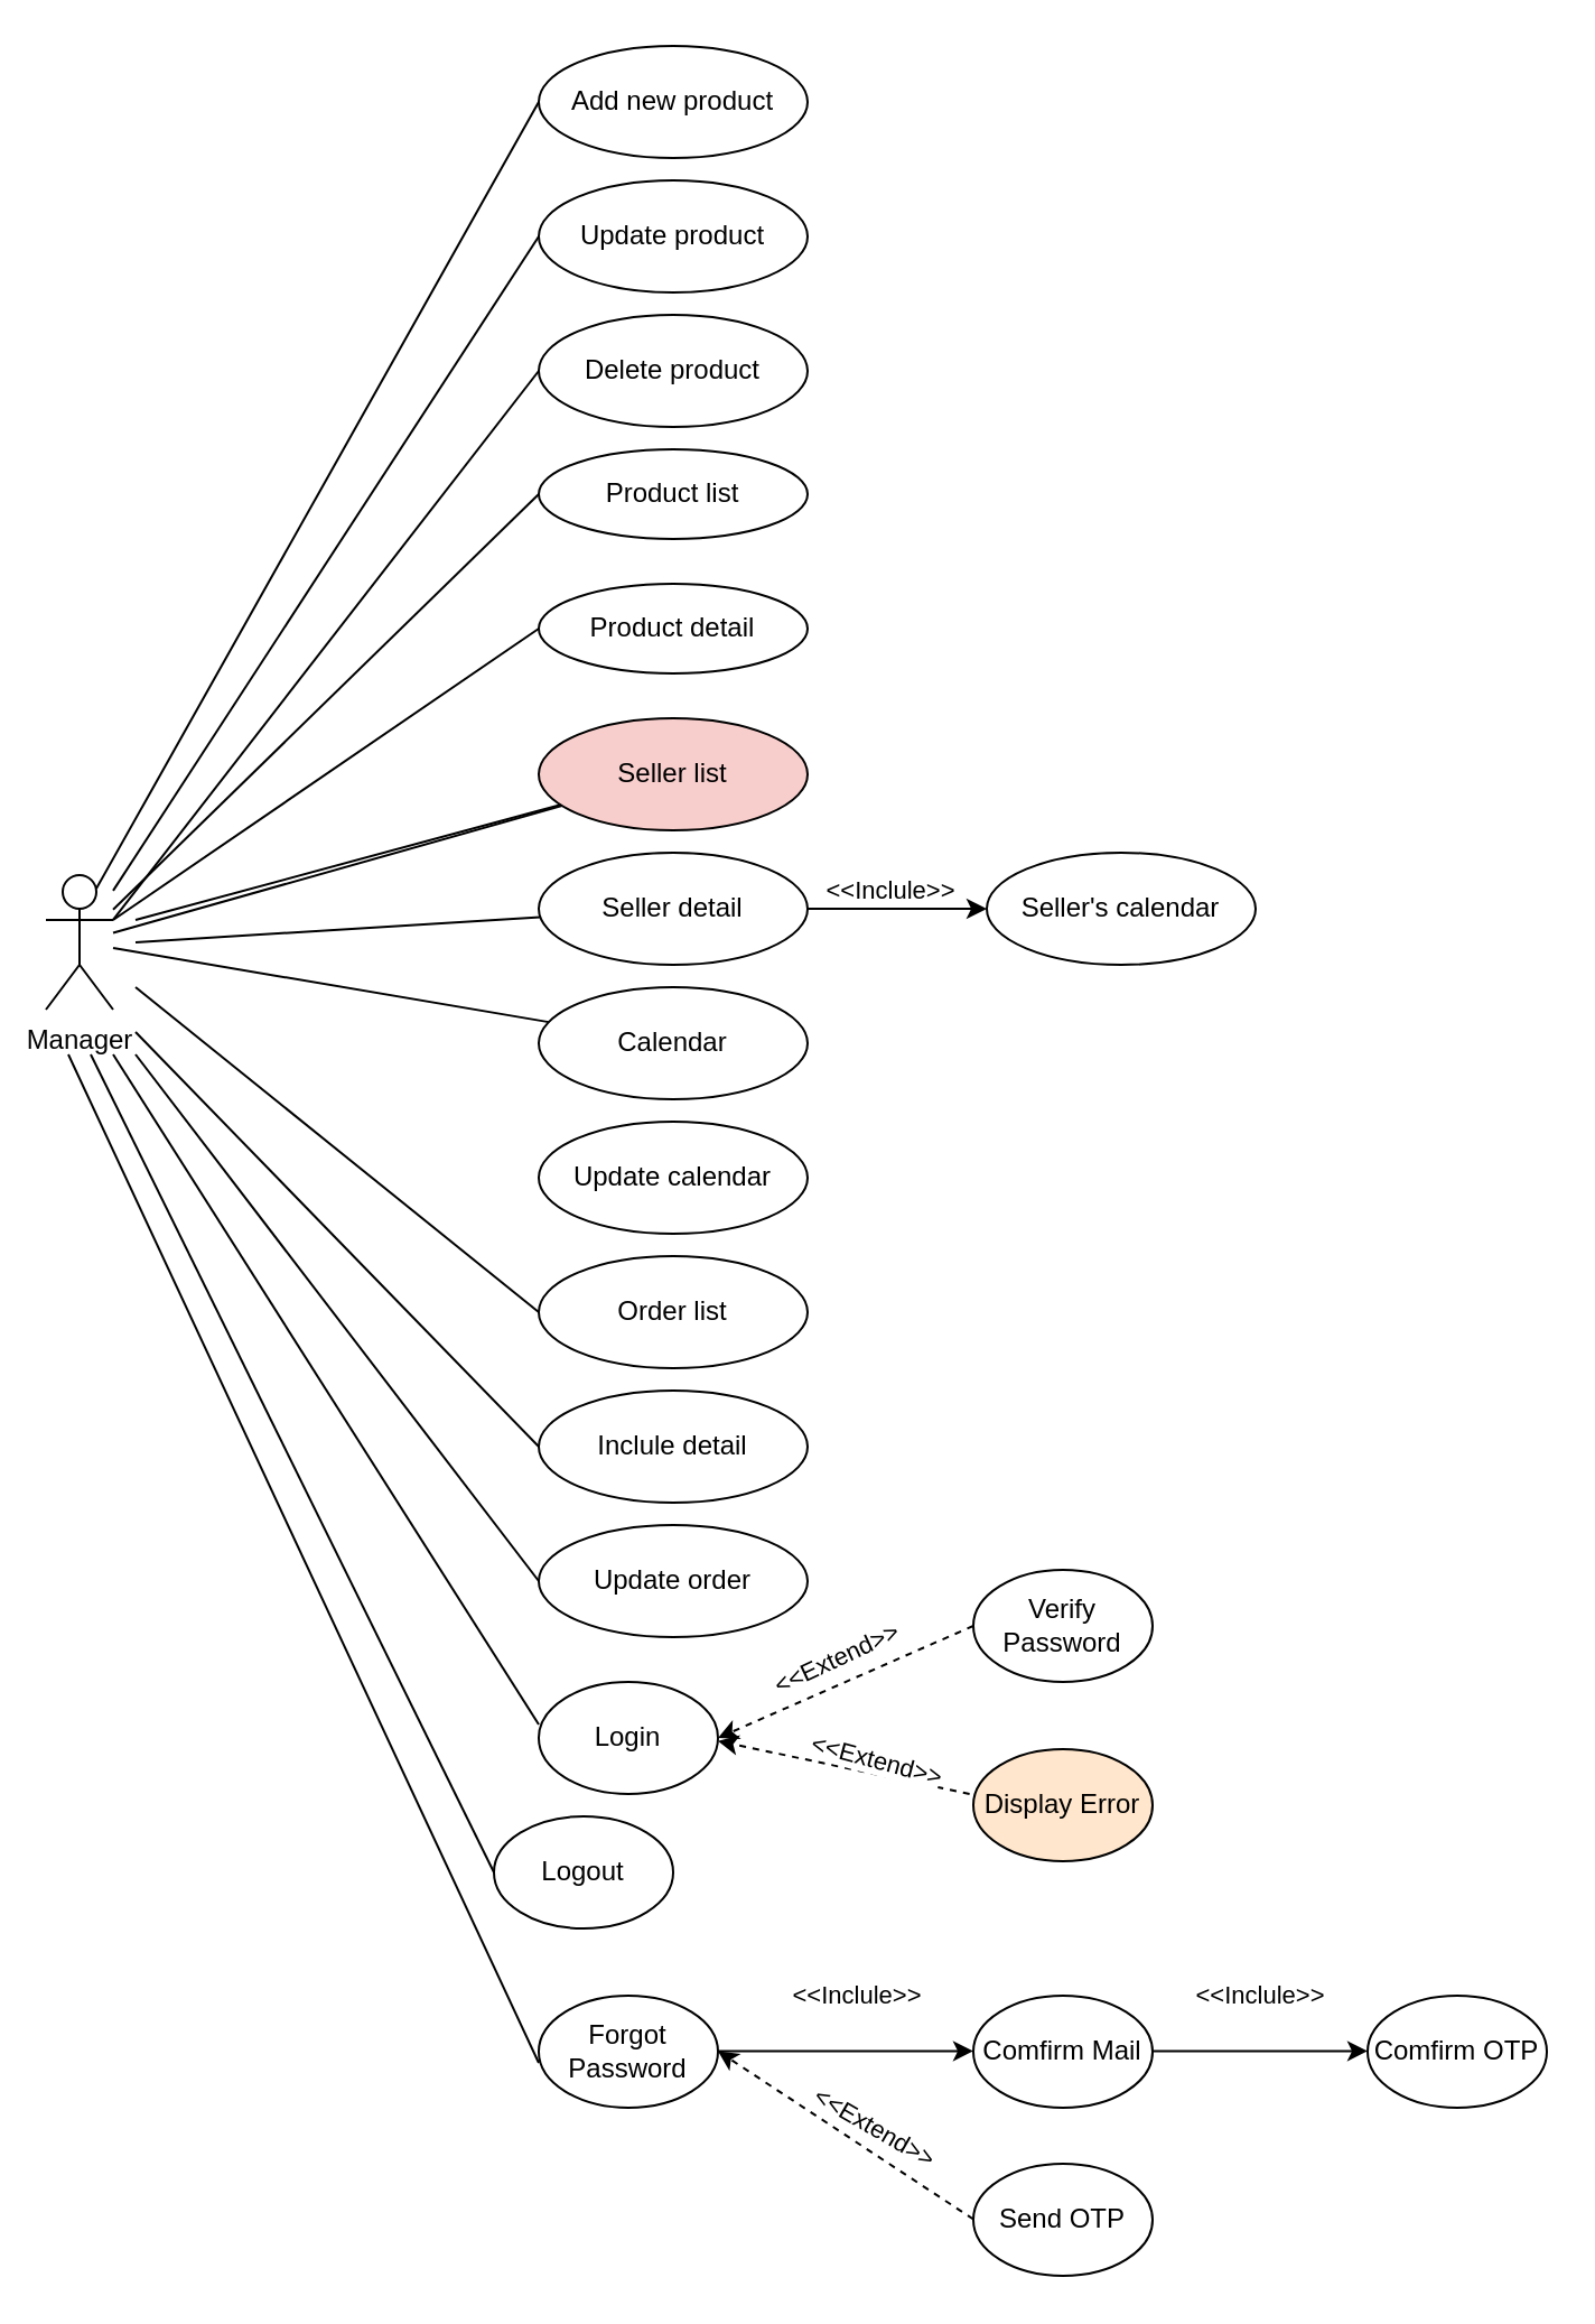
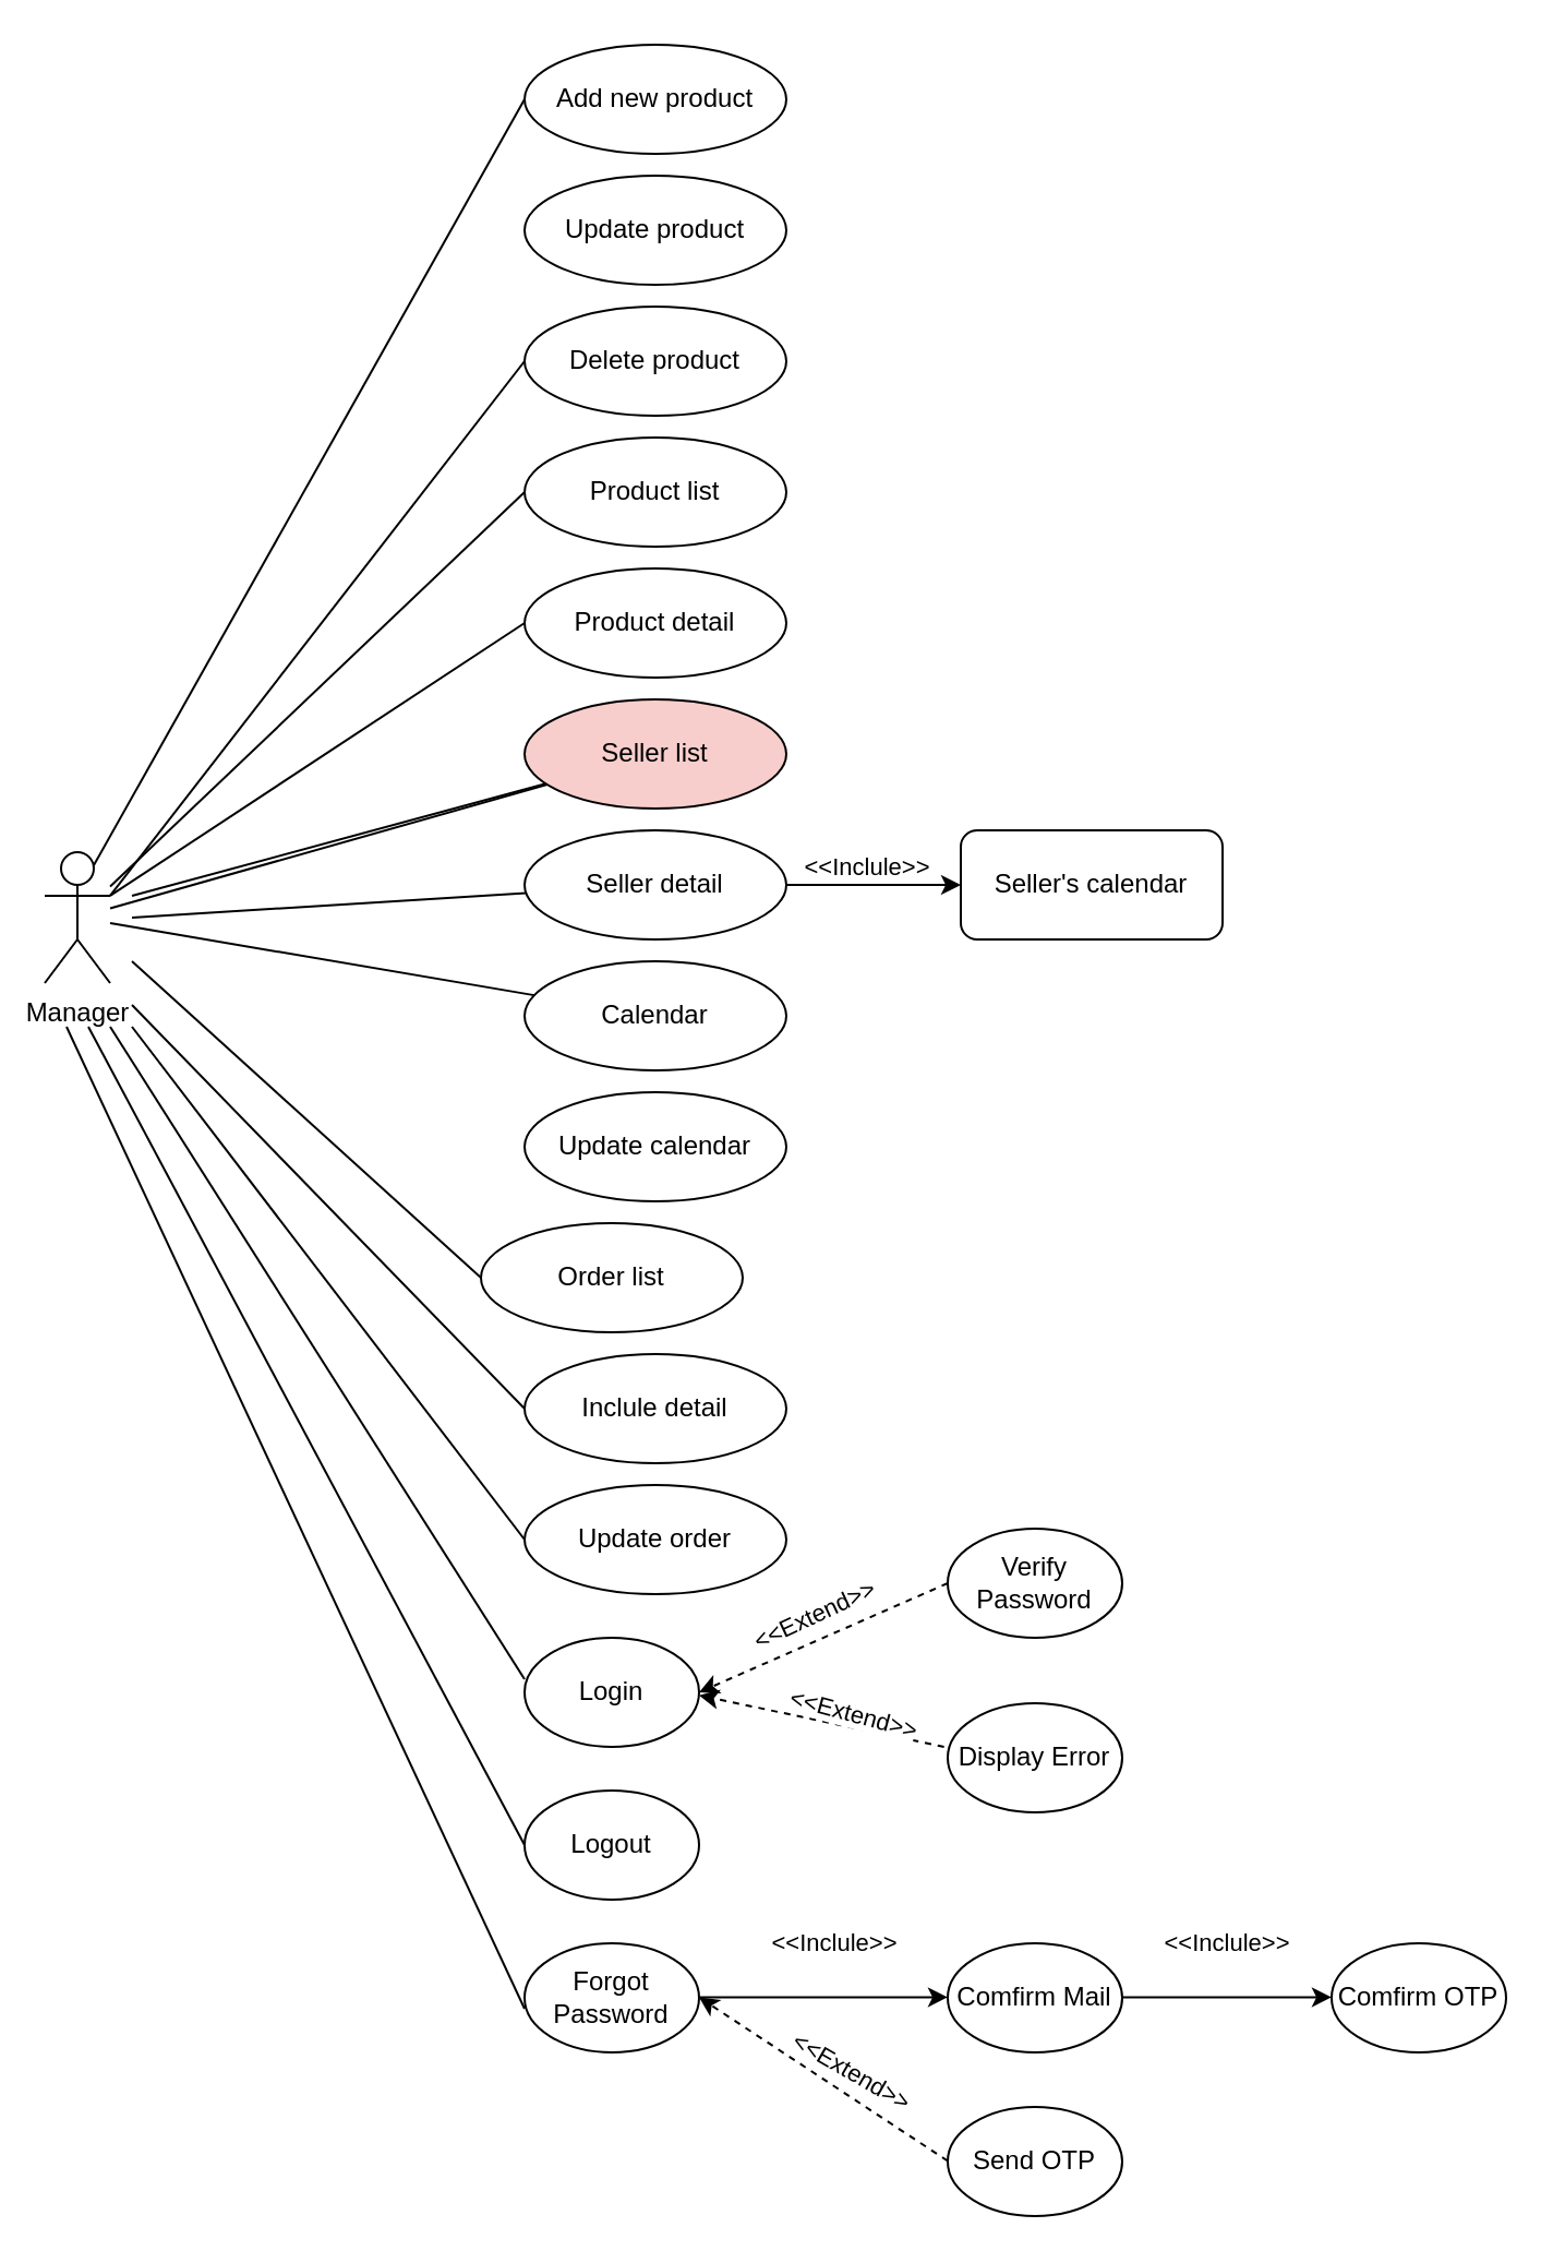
- <mxCell id="5" value="Product list" style="ellipse;whiteSpace=wrap;html=1;" vertex="1" parent="1"><mxGeometry x="240" y="200" width="120" height="40" as="geometry" /></mxCell>
+ <mxCell id="5" value="Product list" style="ellipse;whiteSpace=wrap;html=1;" vertex="1" parent="1"><mxGeometry x="240" y="200" width="120" height="50" as="geometry" /></mxCell>
- <mxCell id="17" value="" style="endArrow=none;html=1;entryX=0;entryY=0.5;entryDx=0;entryDy=0;" edge="1" parent="1" source="15" target="3"><mxGeometry width="50" height="50" relative="1" as="geometry"><mxPoint x="370" y="280" as="sourcePoint" /><mxPoint x="420" y="230" as="targetPoint" /></mxGeometry></mxCell>
- <mxCell id="6" value="Product detail" style="ellipse;whiteSpace=wrap;html=1;" vertex="1" parent="1"><mxGeometry x="240" y="260" width="120" height="40" as="geometry" /></mxCell>
+ <mxCell id="6" value="Product detail" style="ellipse;whiteSpace=wrap;html=1;" vertex="1" parent="1"><mxGeometry x="240" y="260" width="120" height="50" as="geometry" /></mxCell>
- <mxCell id="11" value="Seller's calendar" style="ellipse;whiteSpace=wrap;html=1;" vertex="1" parent="1"><mxGeometry x="440" y="380" width="120" height="50" as="geometry" /></mxCell>
+ <mxCell id="11" value="Seller's calendar" style="whiteSpace=wrap;html=1;rounded=1;" vertex="1" parent="1"><mxGeometry x="440" y="380" width="120" height="50" as="geometry" /></mxCell>
- <mxCell id="12" value="Order list" style="ellipse;whiteSpace=wrap;html=1;" vertex="1" parent="1"><mxGeometry x="240" y="560" width="120" height="50" as="geometry" /></mxCell>
+ <mxCell id="12" value="Order list" style="ellipse;whiteSpace=wrap;html=1;" vertex="1" parent="1"><mxGeometry x="220" y="560" width="120" height="50" as="geometry" /></mxCell>
- <mxCell id="32" value="Display Error" style="ellipse;whiteSpace=wrap;html=1;fillColor=#ffe6cc;" vertex="1" parent="1"><mxGeometry x="434" y="780" width="80" height="50" as="geometry" /></mxCell>
+ <mxCell id="32" value="Display Error" style="ellipse;whiteSpace=wrap;html=1;" vertex="1" parent="1"><mxGeometry x="434" y="780" width="80" height="50" as="geometry" /></mxCell>
- <mxCell id="33" value="Logout" style="ellipse;whiteSpace=wrap;html=1;" vertex="1" parent="1"><mxGeometry x="220" y="810" width="80" height="50" as="geometry" /></mxCell>
+ <mxCell id="33" value="Logout" style="ellipse;whiteSpace=wrap;html=1;" vertex="1" parent="1"><mxGeometry x="240" y="820" width="80" height="50" as="geometry" /></mxCell>
